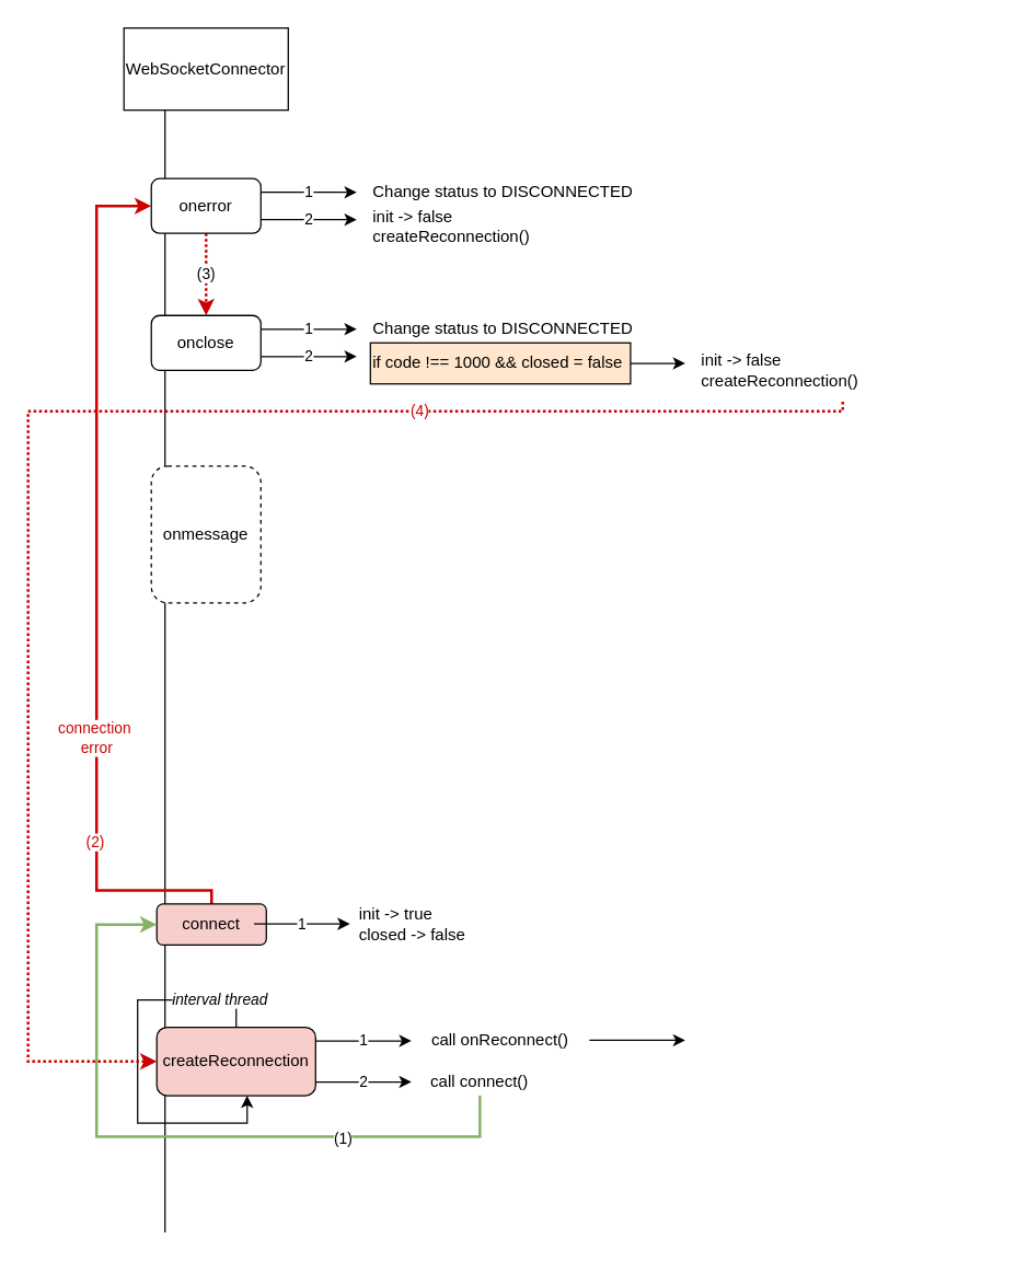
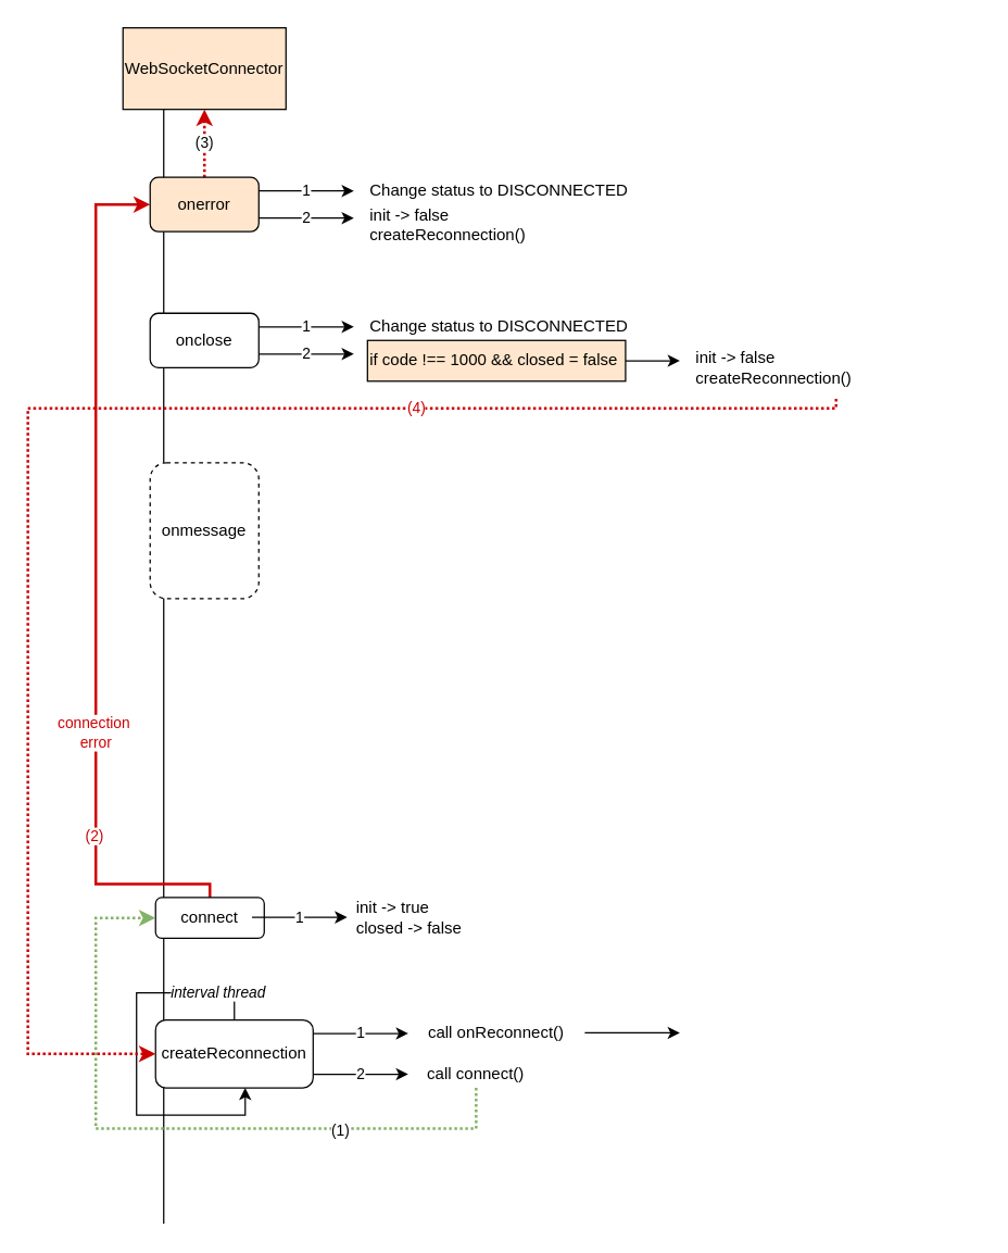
- <mxCell id="8" value="WebSocketConnector" style="rounded=0;whiteSpace=wrap;html=1;" vertex="1" parent="1"><mxGeometry x="90" y="20" width="120" height="60" as="geometry" /></mxCell>
+ <mxCell id="8" value="WebSocketConnector" style="rounded=0;whiteSpace=wrap;html=1;fillColor=#ffe6cc;" vertex="1" parent="1"><mxGeometry x="90" y="20" width="120" height="60" as="geometry" /></mxCell>
- <mxCell id="22" value="onerror" style="rounded=1;whiteSpace=wrap;html=1;" vertex="1" parent="1"><mxGeometry x="110" y="130" width="80" height="40" as="geometry" /></mxCell>
+ <mxCell id="22" value="onerror" style="rounded=1;whiteSpace=wrap;html=1;fillColor=#ffe6cc;" vertex="1" parent="1"><mxGeometry x="110" y="130" width="80" height="40" as="geometry" /></mxCell>
- <mxCell id="21" value="(3)" style="edgeStyle=orthogonalEdgeStyle;rounded=0;orthogonalLoop=1;jettySize=auto;html=1;entryX=0.5;entryY=0;entryDx=0;entryDy=0;dashed=1;dashPattern=1 1;strokeWidth=2;fillColor=#f8cecc;strokeColor=#CC0000;" edge="1" parent="1" source="22" target="27"><mxGeometry relative="1" as="geometry"><mxPoint as="offset" /></mxGeometry></mxCell>
+ <mxCell id="21" value="(3)" style="edgeStyle=orthogonalEdgeStyle;rounded=0;orthogonalLoop=1;jettySize=auto;html=1;dashed=1;dashPattern=1 1;strokeWidth=2;fillColor=#f8cecc;strokeColor=#CC0000;" edge="1" parent="1" source="22" target="8"><mxGeometry relative="1" as="geometry"><mxPoint as="offset" /></mxGeometry></mxCell>
- <mxCell id="7" value="connect" style="rounded=1;whiteSpace=wrap;html=1;fillColor=#f8cecc;" vertex="1" parent="1"><mxGeometry x="114" y="660" width="80" height="30" as="geometry" /></mxCell>
+ <mxCell id="7" value="connect" style="rounded=1;whiteSpace=wrap;html=1;" vertex="1" parent="1"><mxGeometry x="114" y="660" width="80" height="30" as="geometry" /></mxCell>
- <mxCell id="9" value="createReconnection" style="rounded=1;whiteSpace=wrap;html=1;fillColor=#f8cecc;" vertex="1" parent="1"><mxGeometry x="114" y="750" width="116" height="50" as="geometry" /></mxCell>
+ <mxCell id="9" value="createReconnection" style="rounded=1;whiteSpace=wrap;html=1;" vertex="1" parent="1"><mxGeometry x="114" y="750" width="116" height="50" as="geometry" /></mxCell>
- <mxCell id="14" style="edgeStyle=orthogonalEdgeStyle;rounded=0;orthogonalLoop=1;jettySize=auto;html=1;entryX=0;entryY=0.5;entryDx=0;entryDy=0;strokeColor=#82b366;dashed=0;dashPattern=1 1;fillColor=#d5e8d4;strokeWidth=2;" edge="1" parent="1" source="16" target="7"><mxGeometry relative="1" as="geometry"><Array as="points"><mxPoint x="350" y="830" /><mxPoint x="70" y="830" /><mxPoint x="70" y="675" /></Array></mxGeometry></mxCell>
+ <mxCell id="14" style="edgeStyle=orthogonalEdgeStyle;rounded=0;orthogonalLoop=1;jettySize=auto;html=1;entryX=0;entryY=0.5;entryDx=0;entryDy=0;strokeColor=#82b366;dashed=1;dashPattern=1 1;fillColor=#d5e8d4;strokeWidth=2;" edge="1" parent="1" source="16" target="7"><mxGeometry relative="1" as="geometry"><Array as="points"><mxPoint x="350" y="830" /><mxPoint x="70" y="830" /><mxPoint x="70" y="675" /></Array></mxGeometry></mxCell>
